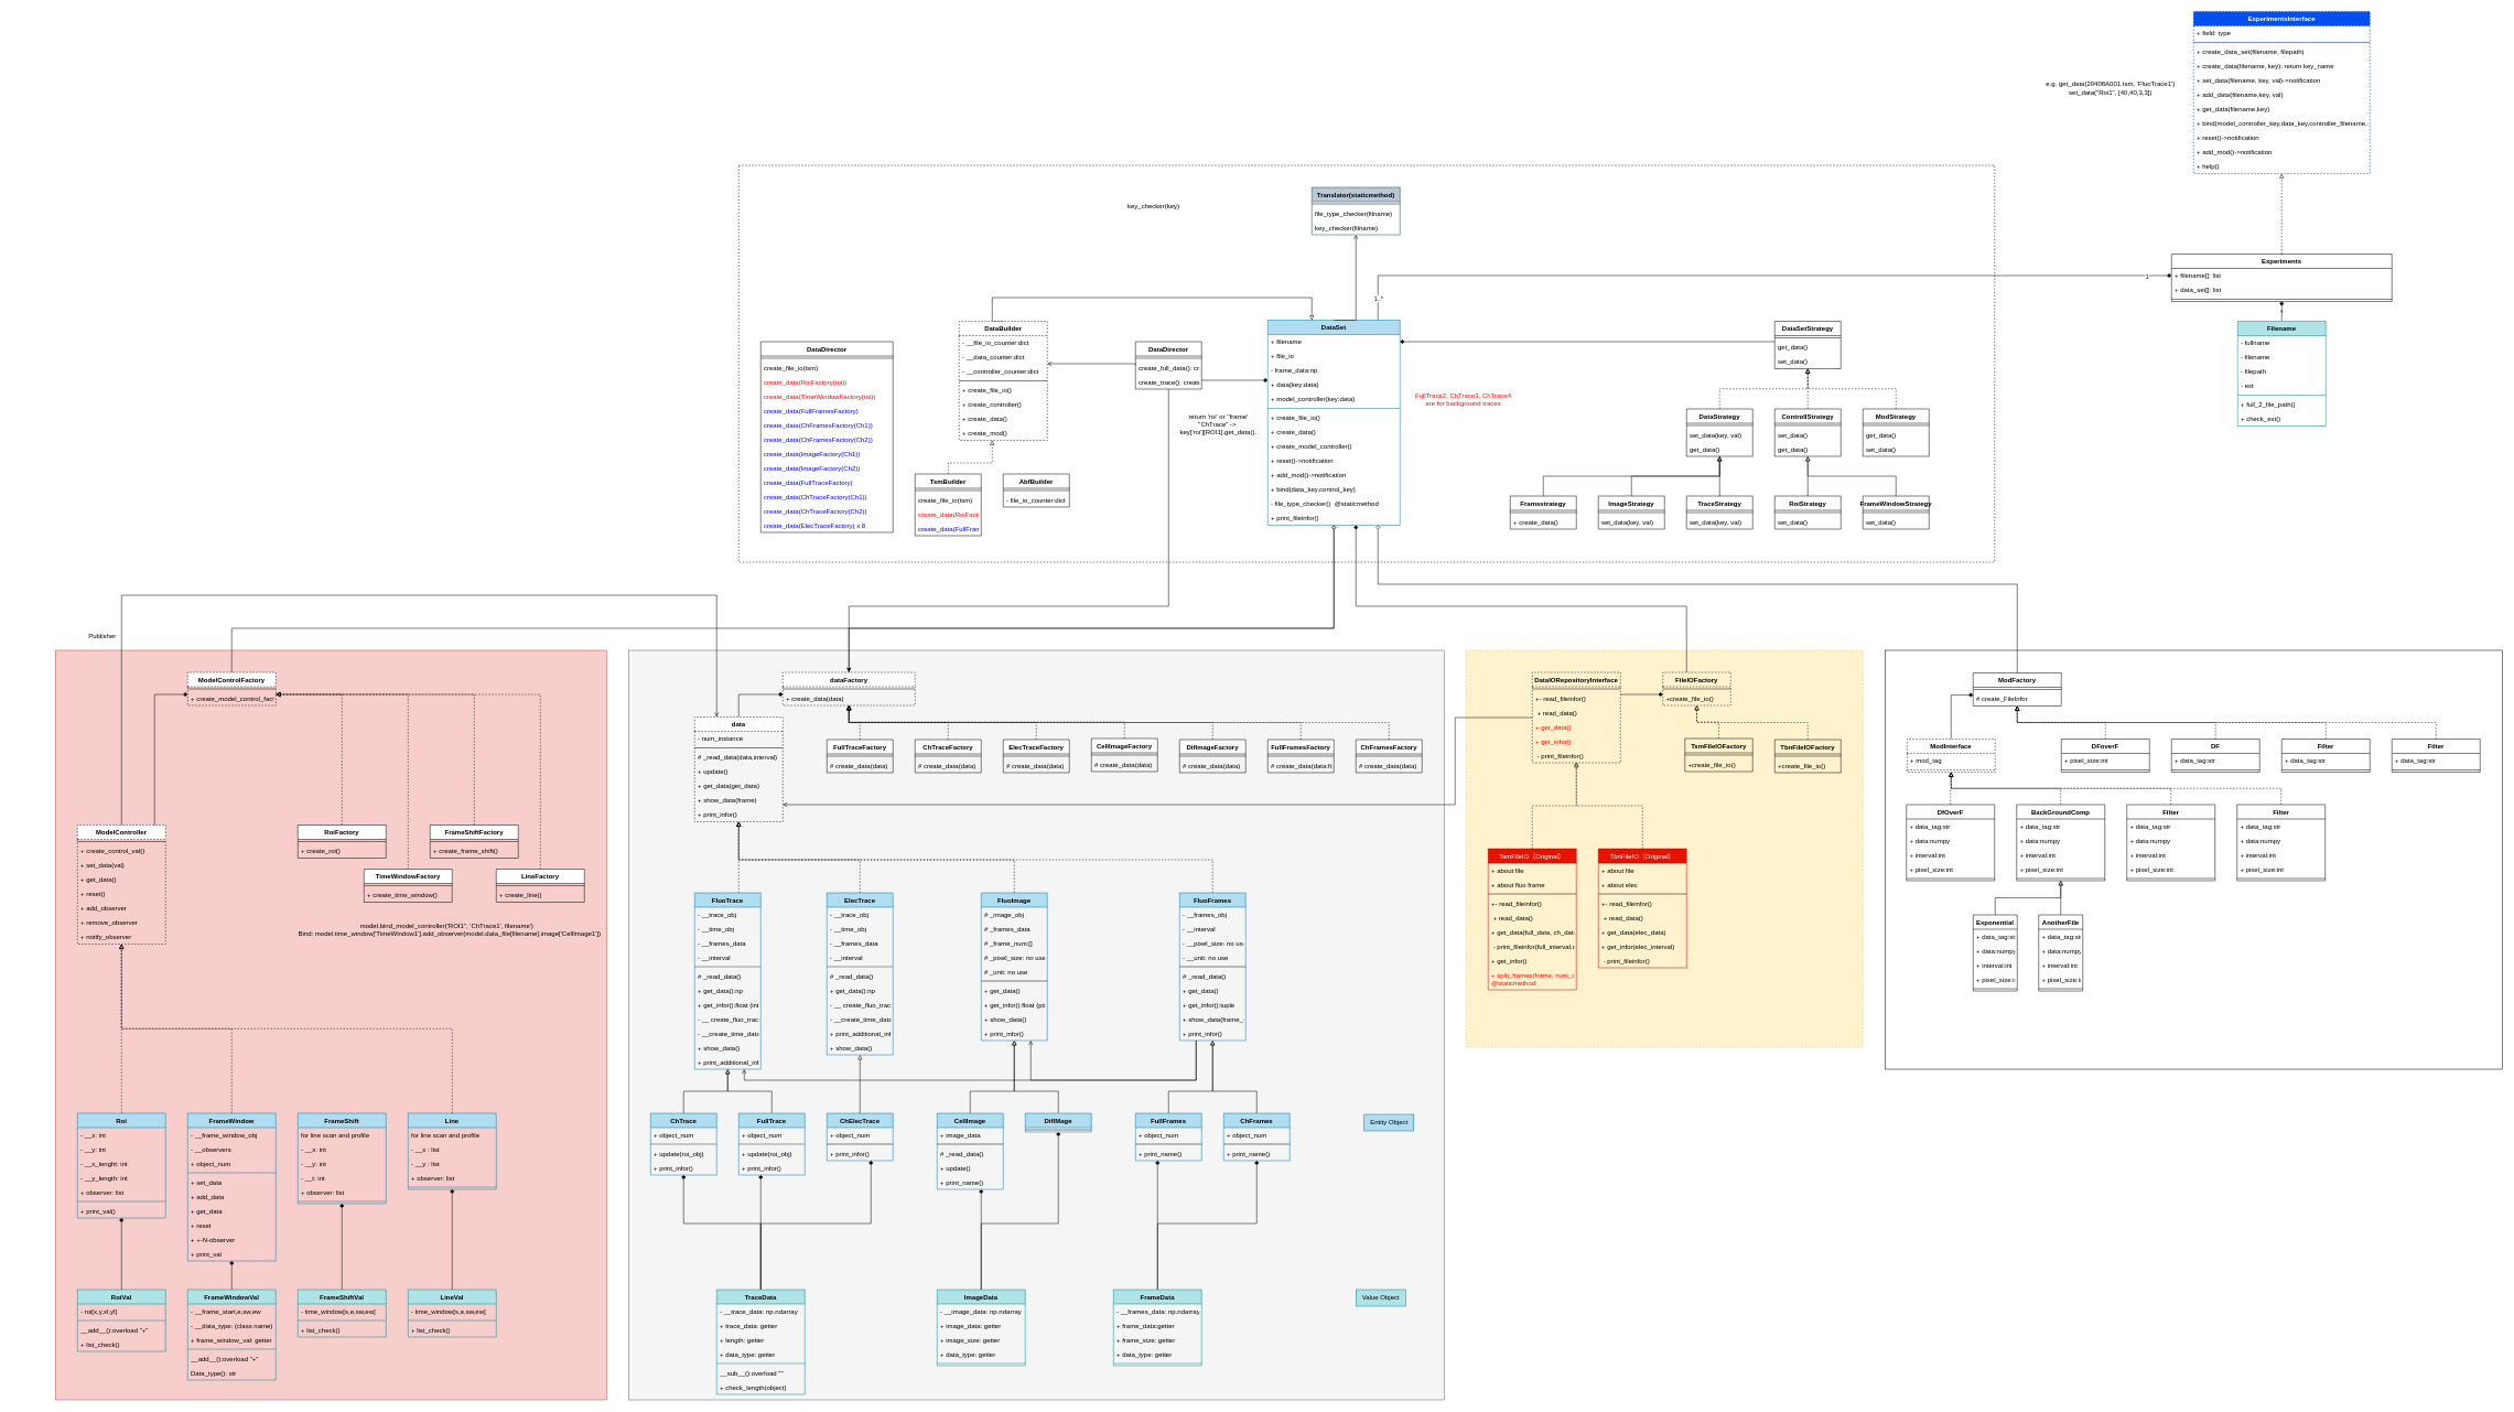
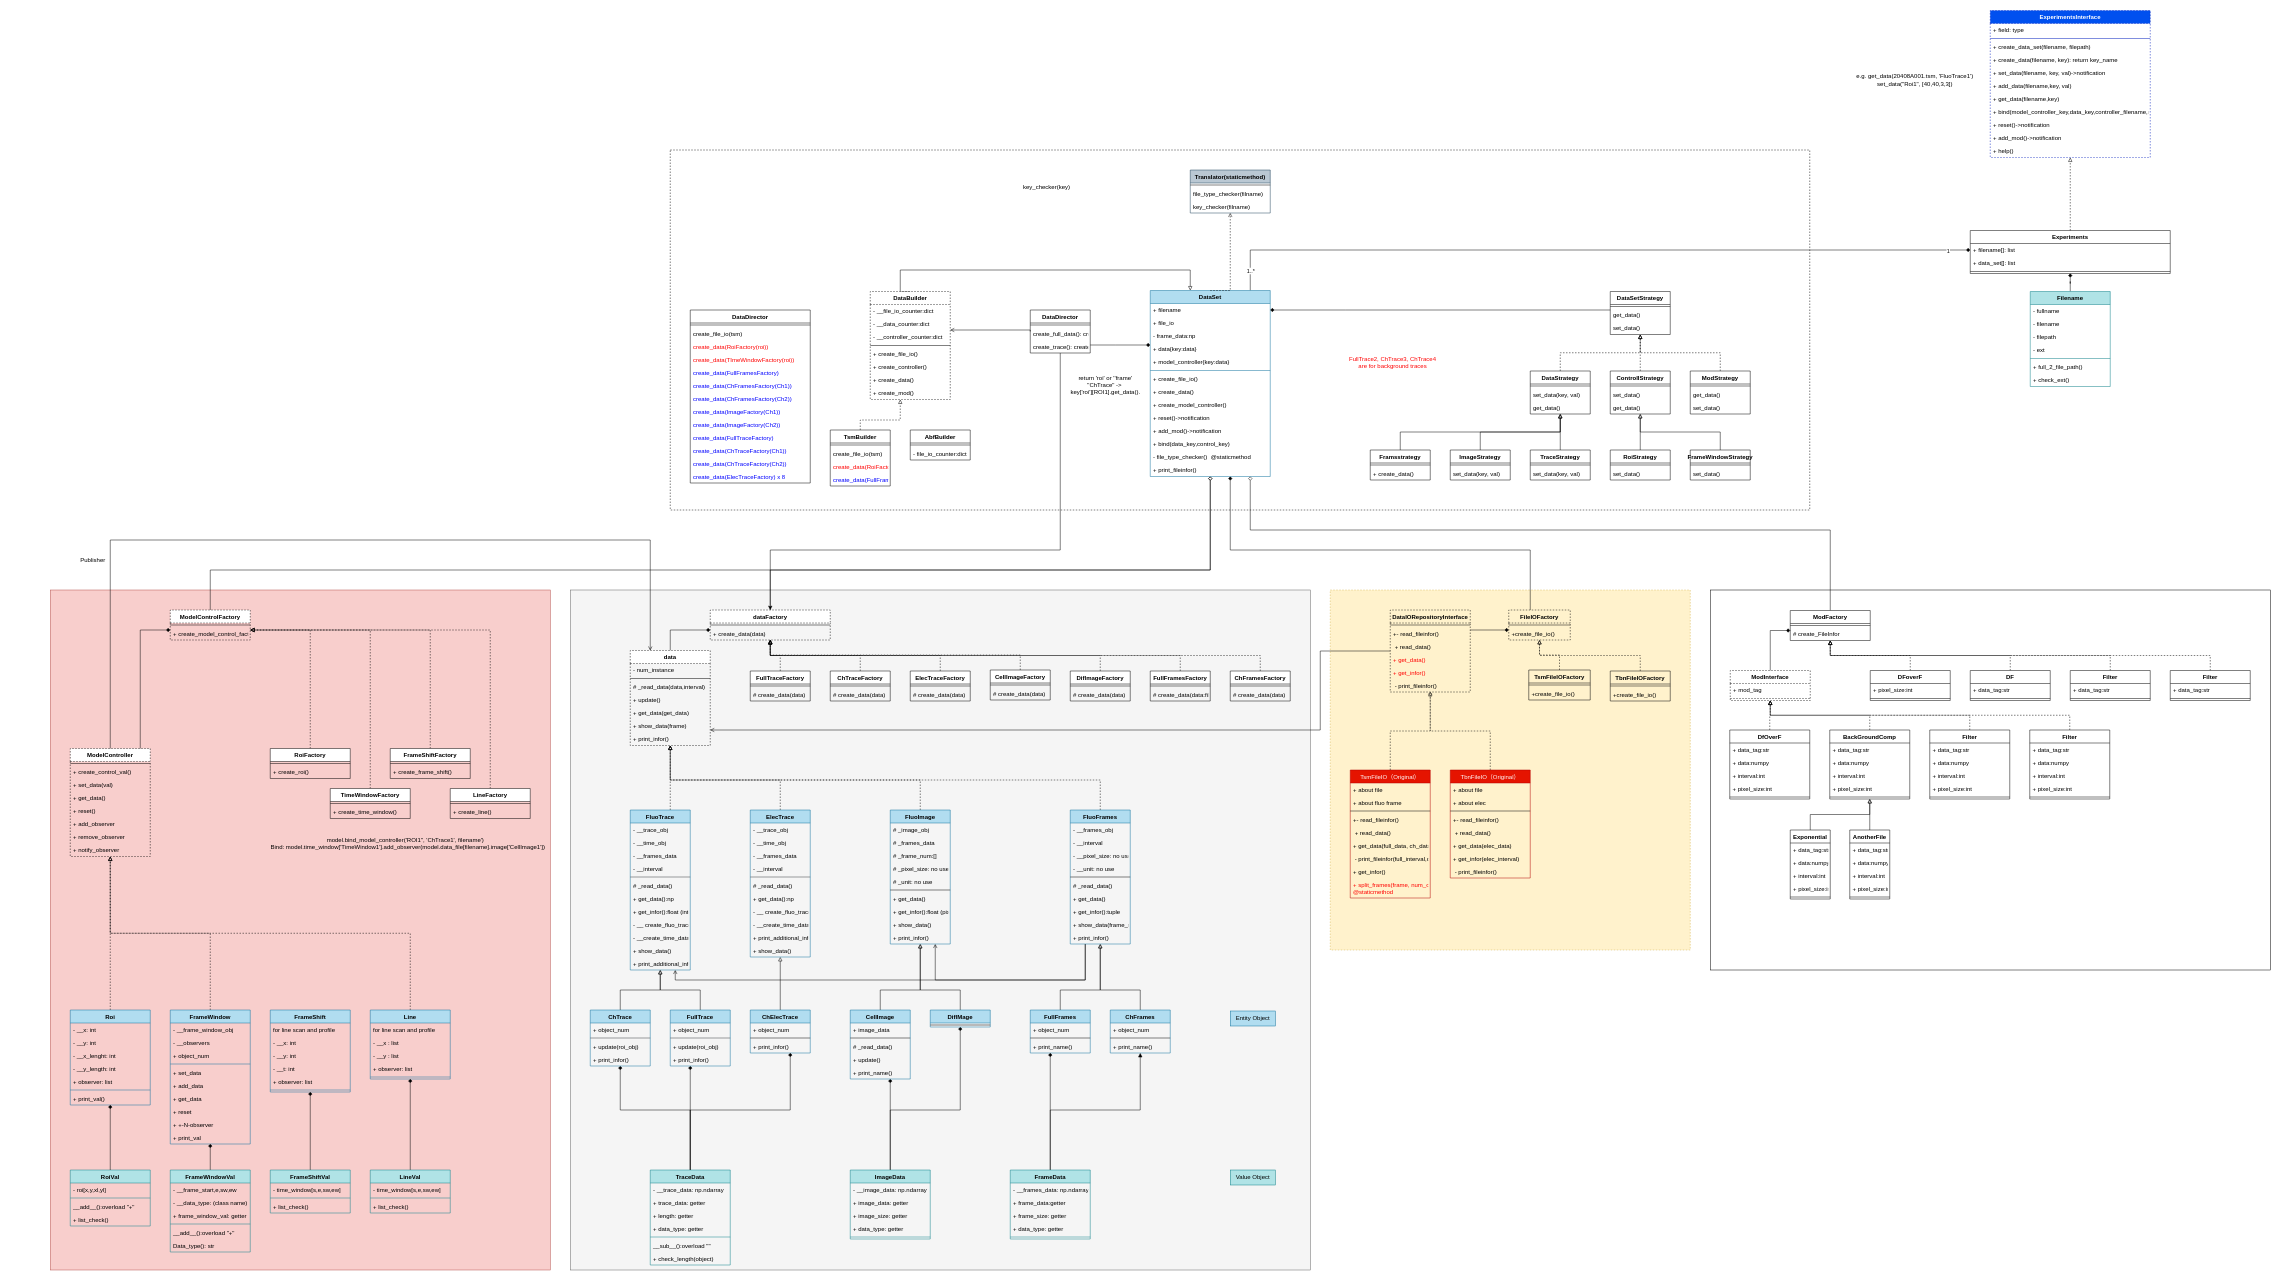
- <mxCell id="461" style="edgeStyle=orthogonalEdgeStyle;rounded=0;orthogonalLoop=1;jettySize=auto;html=1;exitX=0.5;exitY=0;exitDx=0;exitDy=0;endArrow=open;endFill=0;" parent="1" source="402" target="457" edge="1"><mxGeometry relative="1" as="geometry"><Array as="points"><mxPoint x="2460" y="580" /></Array></mxGeometry></mxCell>
+ <mxCell id="461" style="edgeStyle=orthogonalEdgeStyle;rounded=0;orthogonalLoop=1;jettySize=auto;html=1;exitX=0.5;exitY=0;exitDx=0;exitDy=0;endArrow=open;endFill=0;dashed=1;" parent="1" source="402" target="457" edge="1"><mxGeometry relative="1" as="geometry"><Array as="points"><mxPoint x="2460" y="580" /></Array></mxGeometry></mxCell>
- <mxCell id="503" value="FullTrace2, ChTrace3, ChTrace4 are for background traces" style="text;html=1;strokeColor=none;fillColor=none;align=center;verticalAlign=middle;whiteSpace=wrap;rounded=0;fontColor=#FF0000;" vertex="1" parent="1"><mxGeometry x="2560" y="709" width="190" height="30" as="geometry" /></mxCell>
+ <mxCell id="503" value="FullTrace2, ChTrace3, ChTrace4 are for background traces" style="text;html=1;strokeColor=none;fillColor=none;align=center;verticalAlign=middle;whiteSpace=wrap;rounded=0;fontColor=#FF0000;" vertex="1" parent="1"><mxGeometry x="2690" y="709" width="190" height="30" as="geometry" /></mxCell>
- <mxCell id="142" value="Publisher" style="text;html=1;align=center;verticalAlign=middle;resizable=0;points=[];autosize=1;strokeColor=none;fillColor=none;fontColor=#000000;" parent="1" vertex="1"><mxGeometry x="150" y="1139" width="70" height="30" as="geometry" /></mxCell>
+ <mxCell id="142" value="Publisher" style="text;html=1;align=center;verticalAlign=middle;resizable=0;points=[];autosize=1;strokeColor=none;fillColor=none;fontColor=#000000;" parent="1" vertex="1"><mxGeometry x="150" y="1104" width="70" height="30" as="geometry" /></mxCell>
- <mxCell id="169" value="Entity Object" style="text;html=1;align=center;verticalAlign=middle;resizable=0;points=[];autosize=1;strokeColor=#10739e;fillColor=#b1ddf0;" parent="1" vertex="1"><mxGeometry x="2475" y="2021" width="90" height="30" as="geometry" /></mxCell>
+ <mxCell id="169" value="Entity Object" style="text;html=1;align=center;verticalAlign=middle;resizable=0;points=[];autosize=1;strokeColor=#10739e;fillColor=#b1ddf0;" parent="1" vertex="1"><mxGeometry x="2460" y="2021" width="90" height="30" as="geometry" /></mxCell>
- <mxCell id="181" style="edgeStyle=orthogonalEdgeStyle;rounded=0;orthogonalLoop=1;jettySize=auto;html=1;exitX=0.5;exitY=0;exitDx=0;exitDy=0;fontColor=#000000;endArrow=diamond;endFill=1;" parent="1" source="182" target="160" edge="1"><mxGeometry relative="1" as="geometry"><Array as="points"><mxPoint x="2100" y="2219" /><mxPoint x="2280" y="2219" /></Array></mxGeometry></mxCell>
+ <mxCell id="181" style="edgeStyle=orthogonalEdgeStyle;rounded=0;orthogonalLoop=1;jettySize=auto;html=1;exitX=0.5;exitY=0;exitDx=0;exitDy=0;fontColor=#000000;endArrow=block;endFill=1;" parent="1" source="182" target="160" edge="1"><mxGeometry relative="1" as="geometry"><Array as="points"><mxPoint x="2100" y="2219" /><mxPoint x="2280" y="2219" /></Array></mxGeometry></mxCell>
